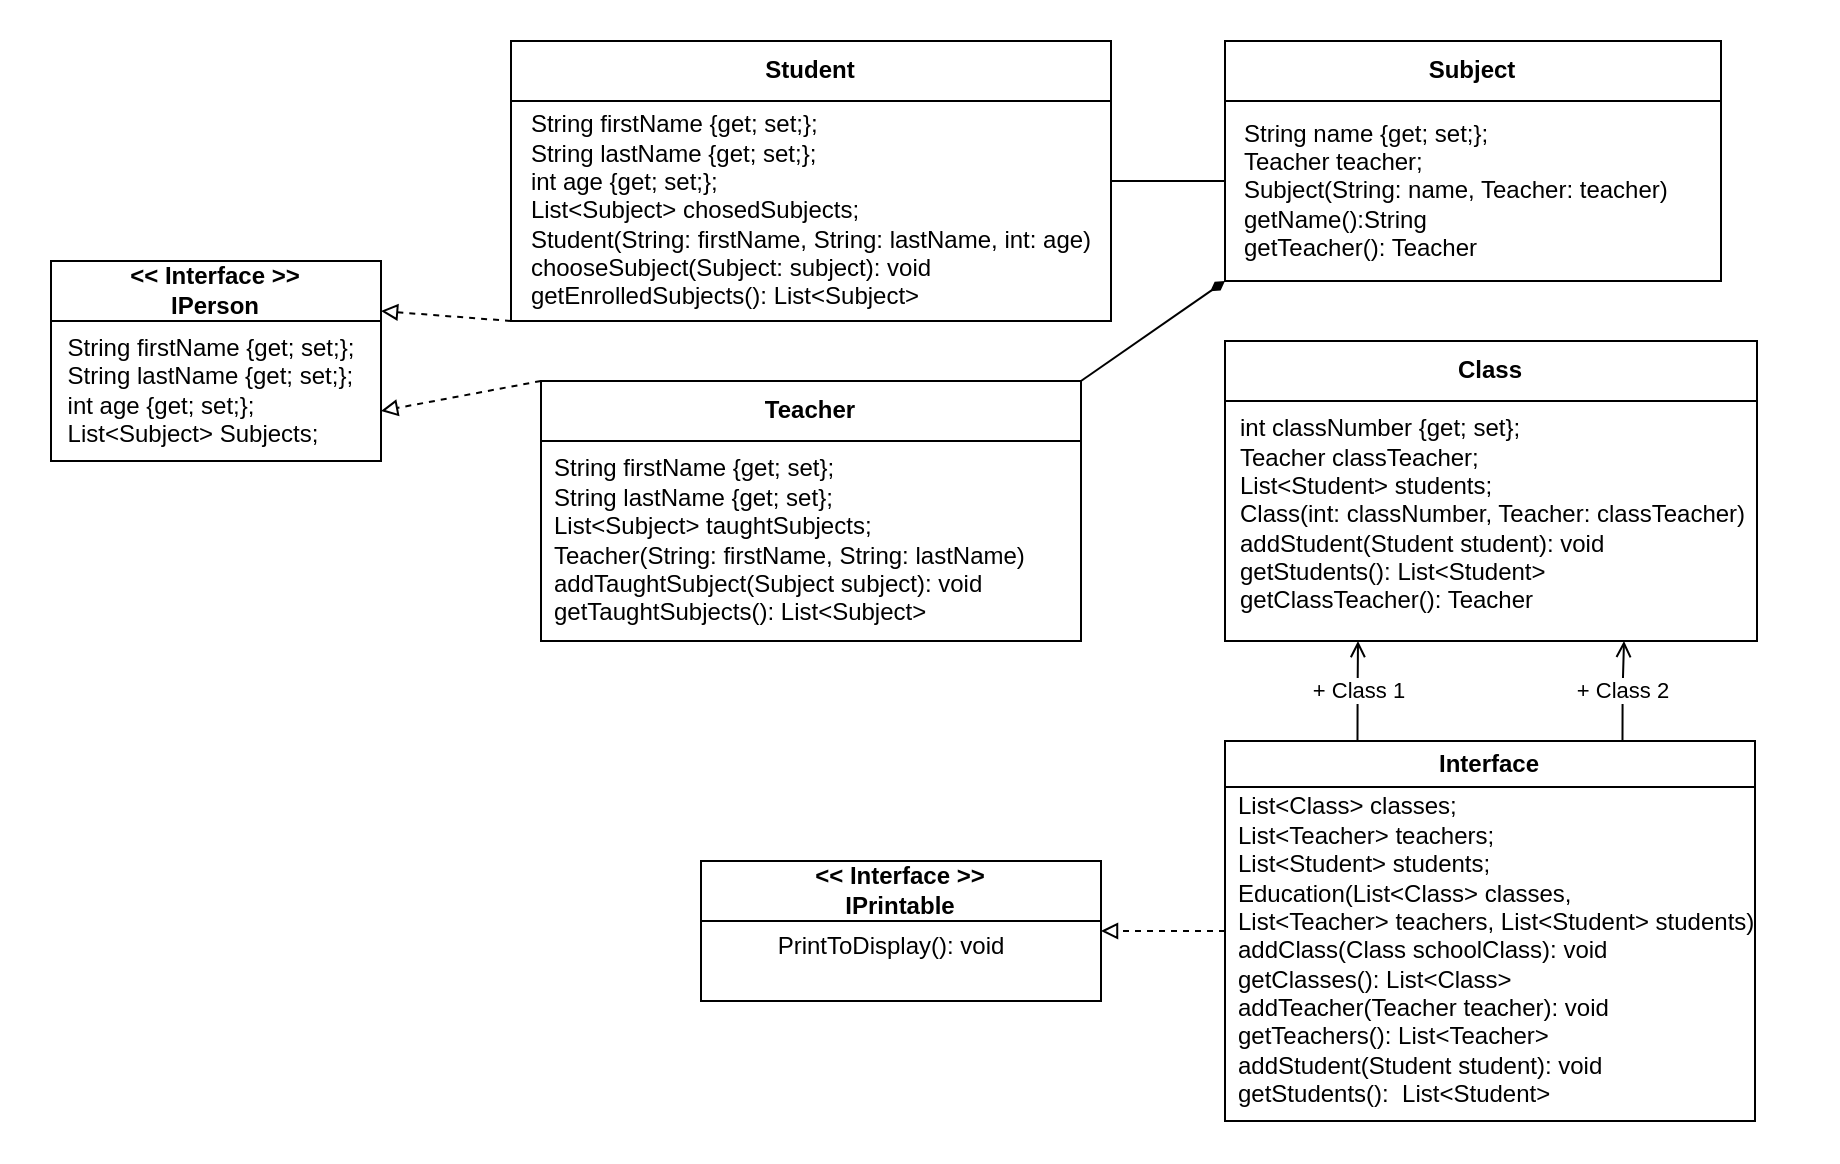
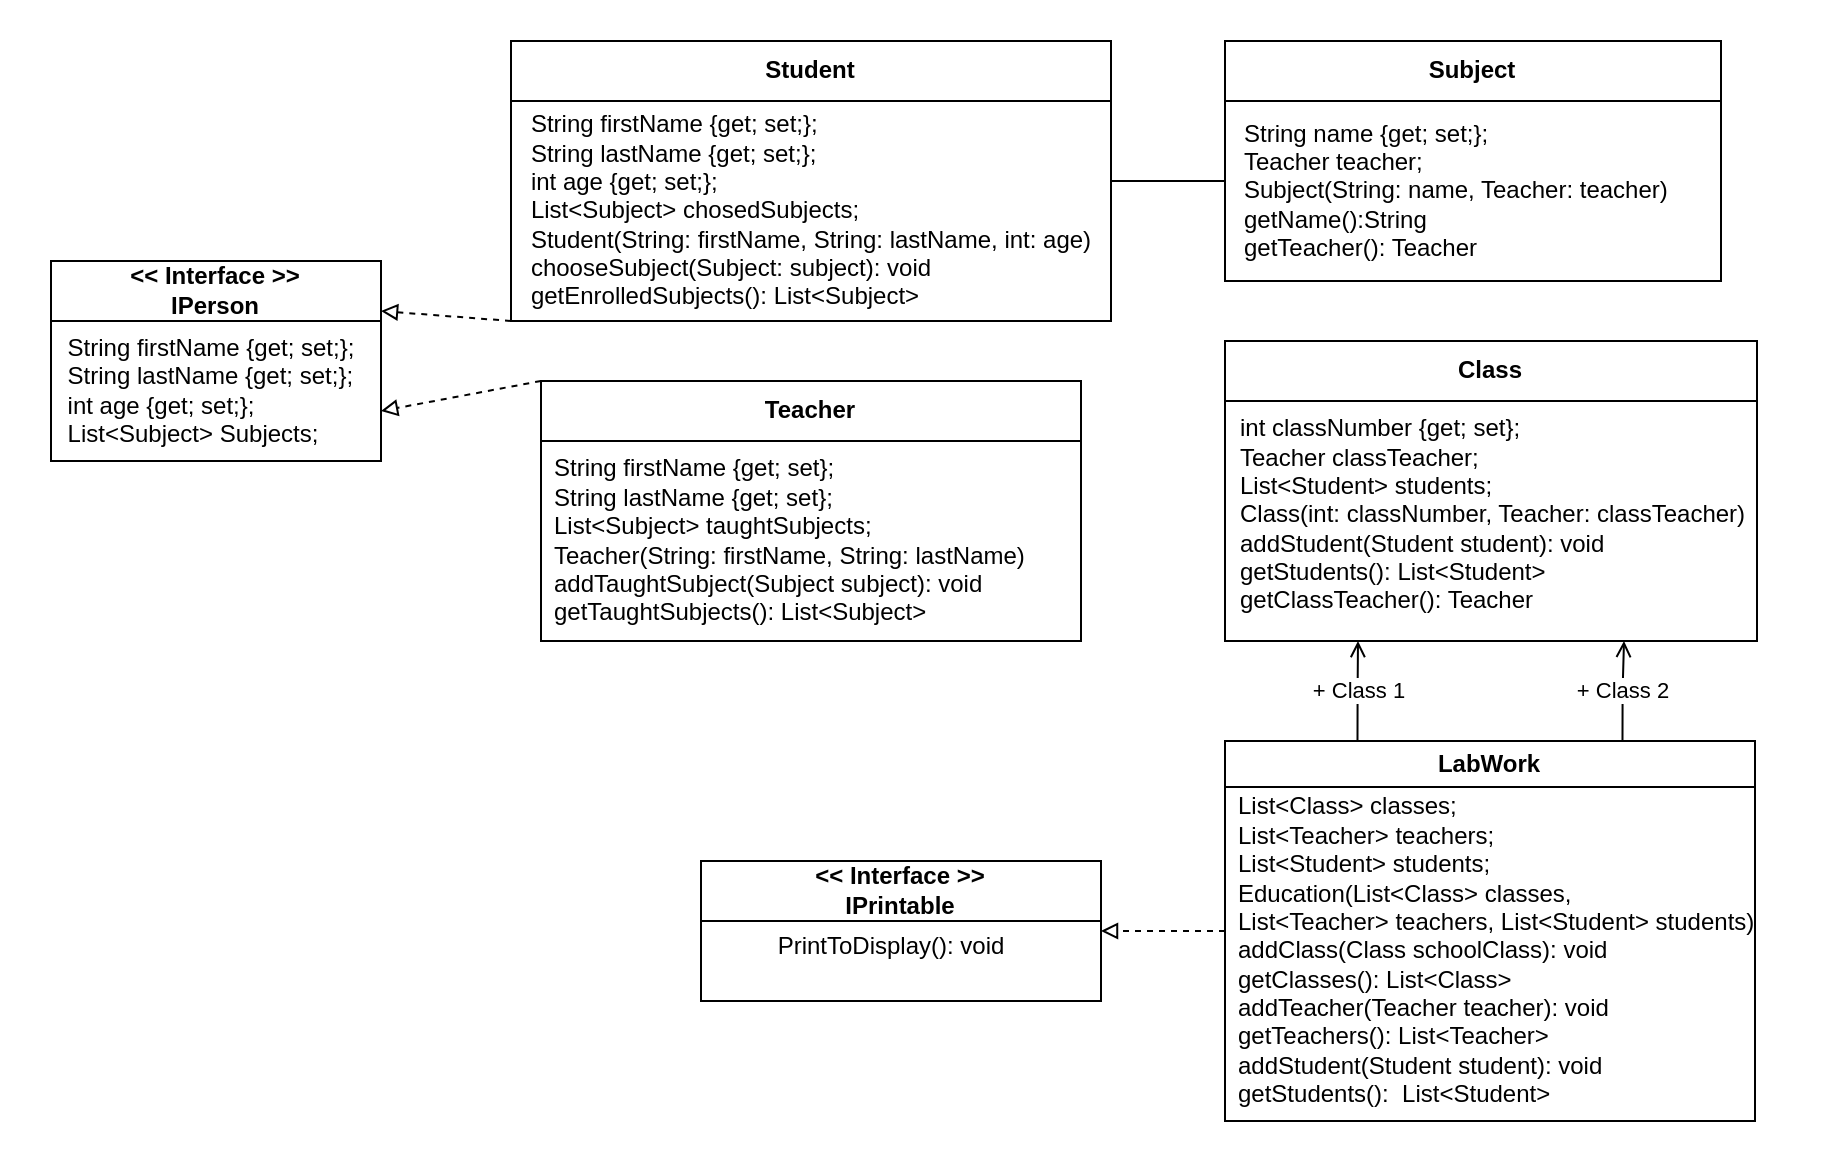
- <mxCell id="16" style="rounded=0;orthogonalLoop=1;jettySize=auto;html=1;entryX=0;entryY=1;entryDx=0;entryDy=0;exitX=1;exitY=0;exitDx=0;exitDy=0;endArrow=diamondThin;endFill=1;" parent="1" source="11" target="17" edge="1"><mxGeometry relative="1" as="geometry" /></mxCell>
- <mxCell id="4" value="Interface" style="swimlane;whiteSpace=wrap;html=1;" parent="1" vertex="1"><mxGeometry x="612" y="370" width="265" height="190" as="geometry"><mxRectangle x="510" y="270" width="100" height="30" as="alternateBounds" /></mxGeometry></mxCell>
+ <mxCell id="4" value="LabWork" style="swimlane;whiteSpace=wrap;html=1;" parent="1" vertex="1"><mxGeometry x="612" y="370" width="265" height="190" as="geometry"><mxRectangle x="510" y="270" width="100" height="30" as="alternateBounds" /></mxGeometry></mxCell>
